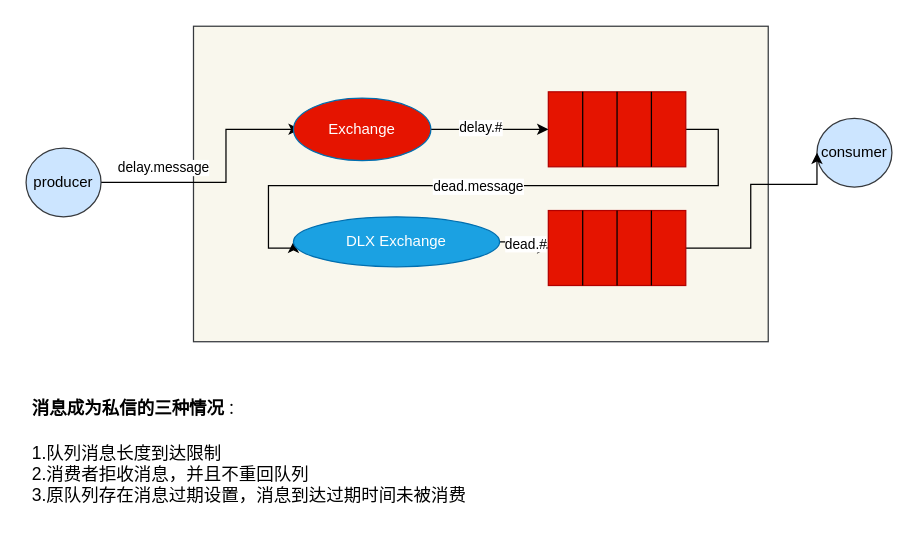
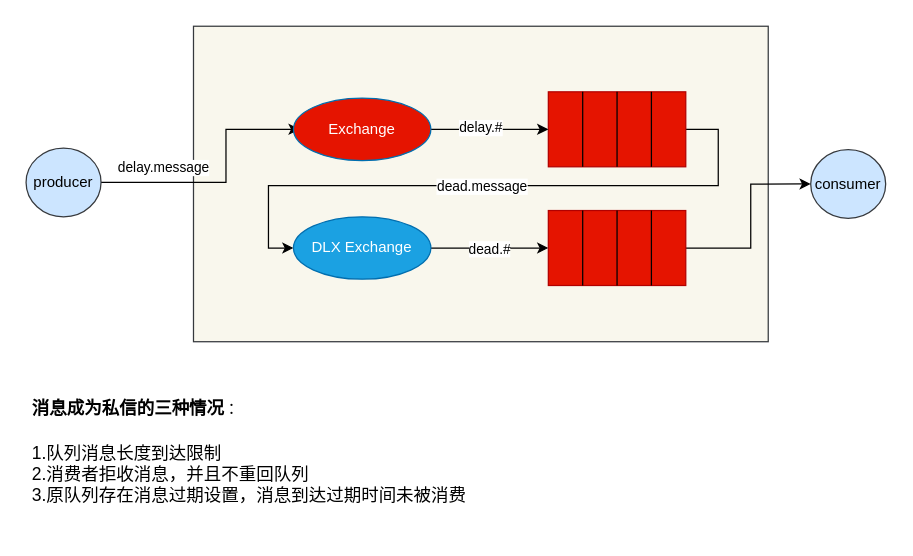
- <mxCell id="17" value="consumer" style="ellipse;whiteSpace=wrap;html=1;fillColor=#cce5ff;strokeColor=#36393d;" parent="1" vertex="1"><mxGeometry x="653" y="94.25" width="60" height="55" as="geometry" /></mxCell>
+ <mxCell id="17" value="consumer" style="ellipse;whiteSpace=wrap;html=1;fillColor=#cce5ff;strokeColor=#36393d;" parent="1" vertex="1"><mxGeometry x="648" y="119.25" width="60" height="55" as="geometry" /></mxCell>
- <mxCell id="16" value="DLX Exchange" style="ellipse;whiteSpace=wrap;html=1;fillColor=#1ba1e2;strokeColor=#006EAF;fontColor=#ffffff;" parent="1" vertex="1"><mxGeometry x="234" y="173" width="165" height="40" as="geometry" /></mxCell>
+ <mxCell id="16" value="DLX Exchange" style="ellipse;whiteSpace=wrap;html=1;fillColor=#1ba1e2;strokeColor=#006EAF;fontColor=#ffffff;" parent="1" vertex="1"><mxGeometry x="234" y="173" width="110" height="50" as="geometry" /></mxCell>
